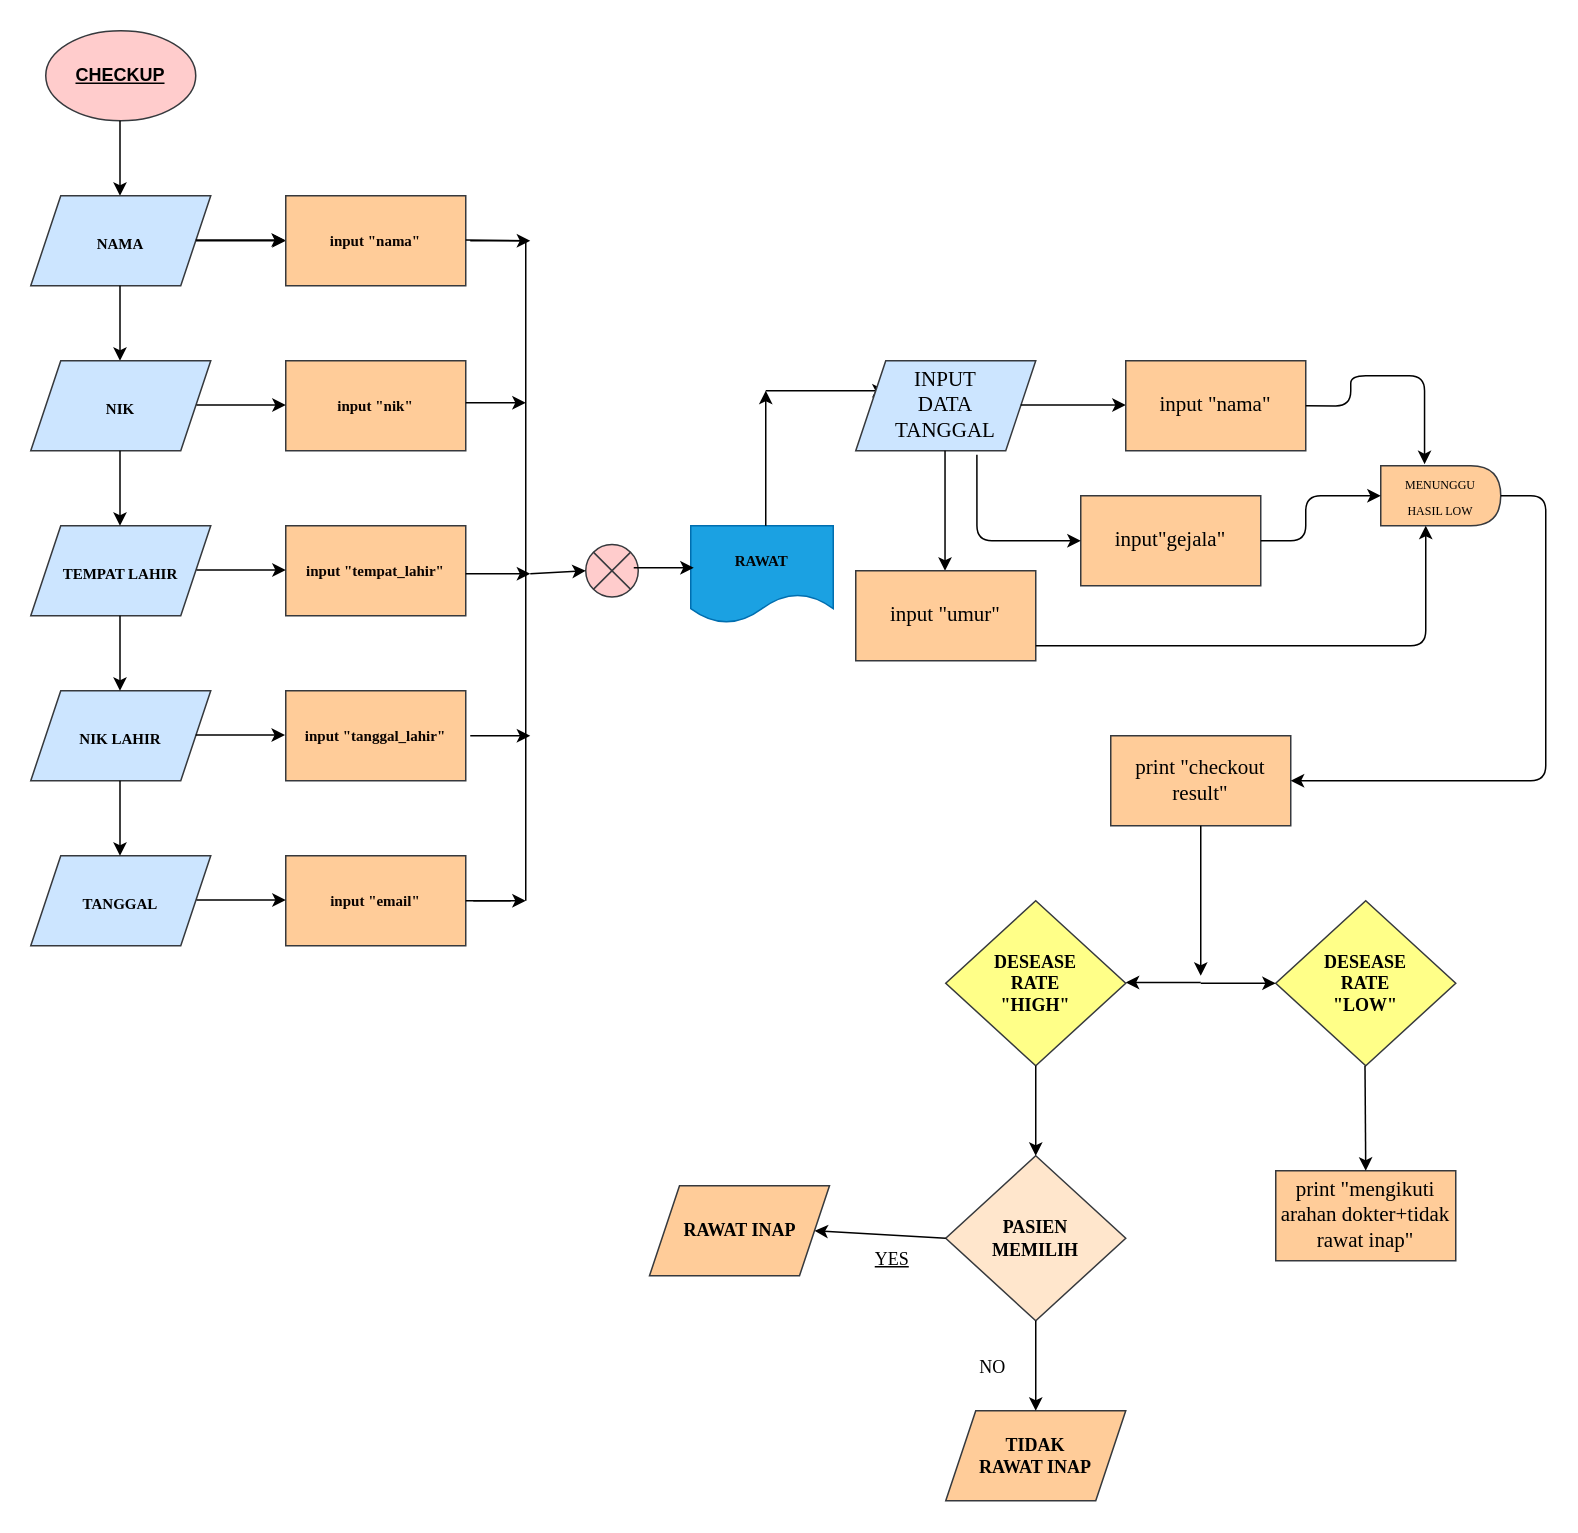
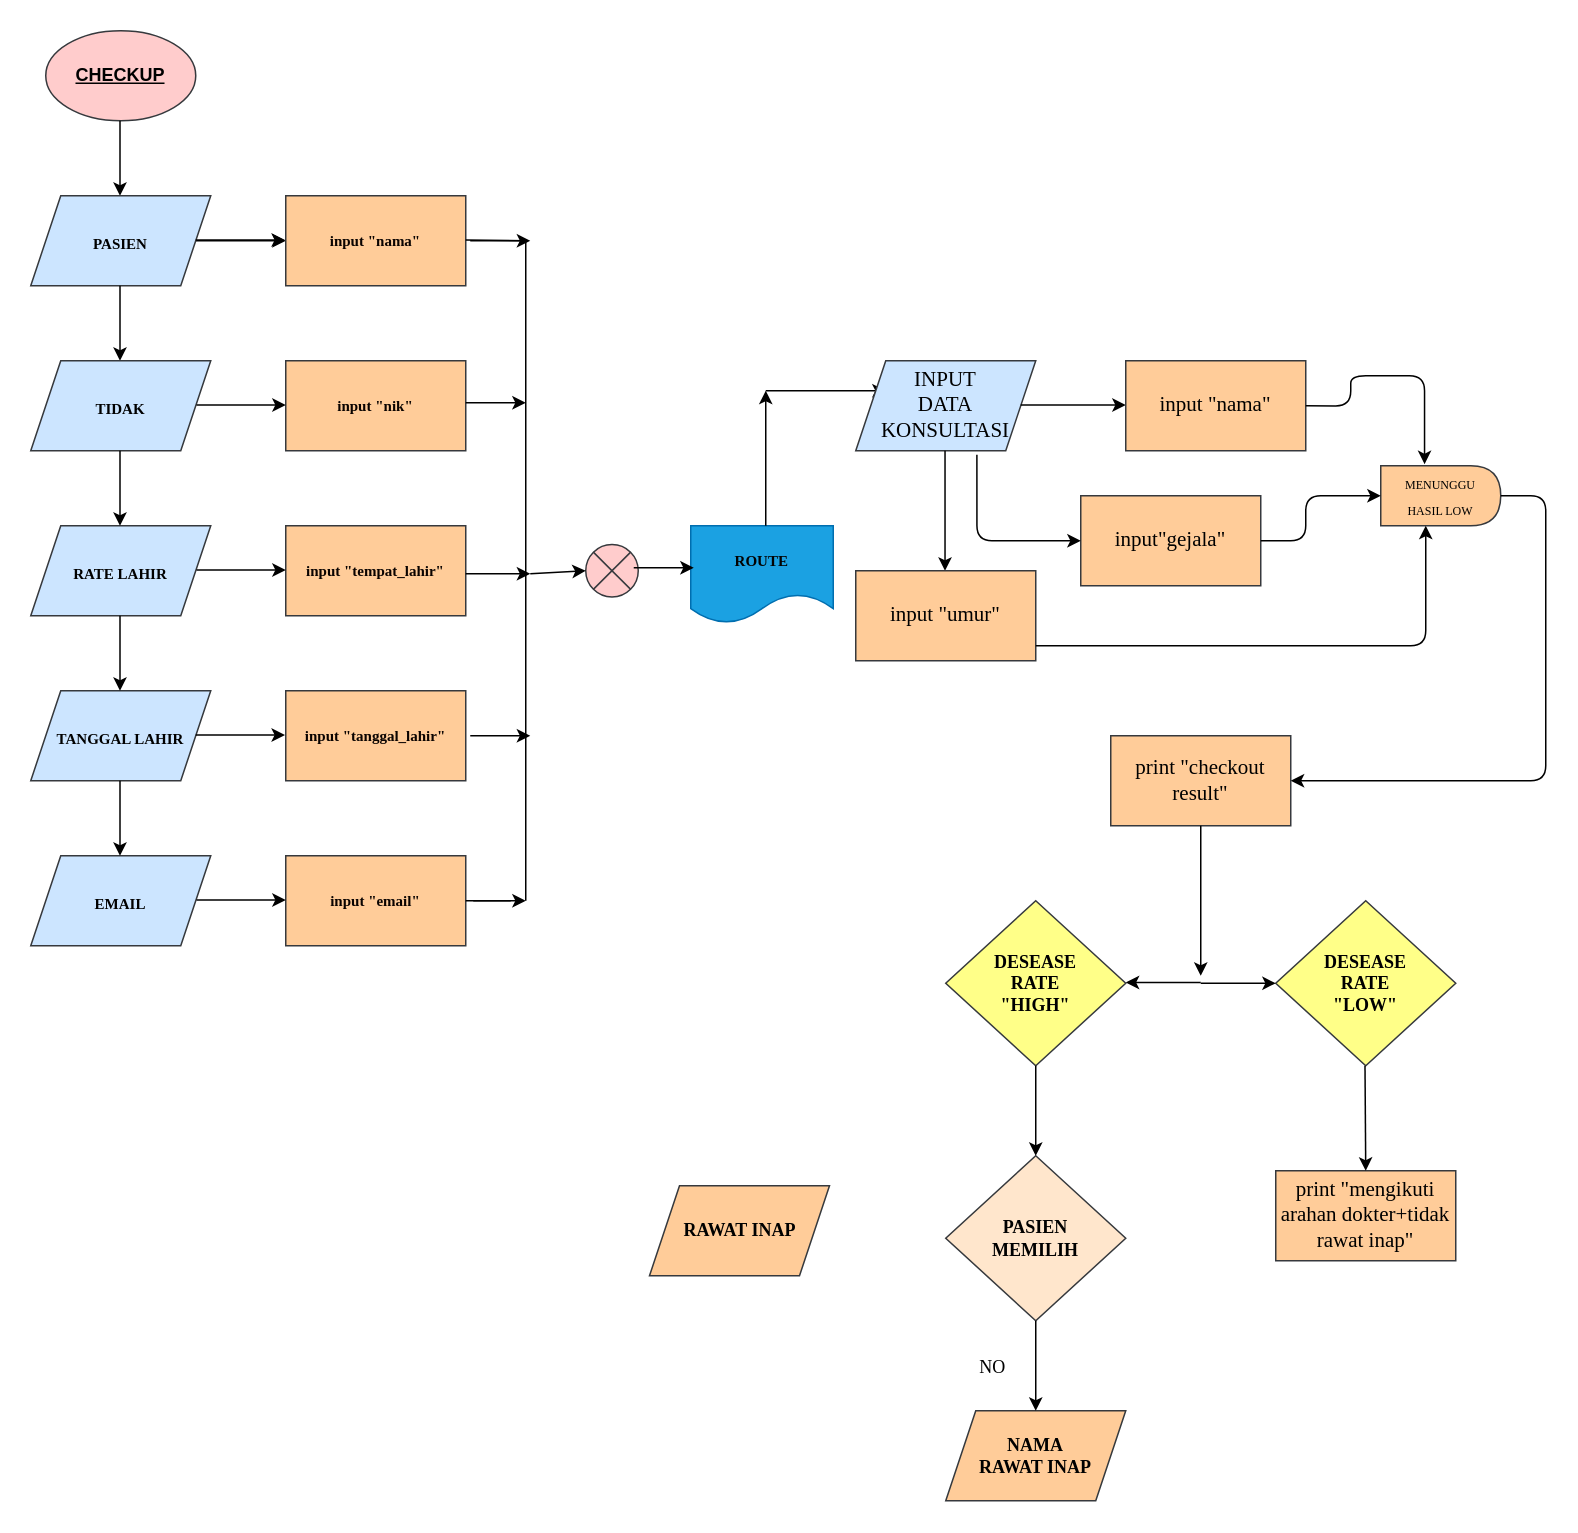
- <mxCell id="5" value="&lt;font style=&quot;font-size: 10px&quot;&gt;&lt;font color=&quot;#000000&quot;&gt;&lt;b&gt;NAMA&lt;/b&gt;&lt;/font&gt;&lt;br&gt;&lt;/font&gt;" style="shape=parallelogram;perimeter=parallelogramPerimeter;whiteSpace=wrap;html=1;fixedSize=1;shadow=0;sketch=0;fontFamily=Times New Roman;fontSize=18;strokeColor=#36393d;fillColor=#cce5ff;" vertex="1" parent="1"><mxGeometry x="20" y="130" width="120" height="60" as="geometry" /></mxCell>
+ <mxCell id="5" value="&lt;font style=&quot;font-size: 10px&quot;&gt;&lt;font color=&quot;#000000&quot;&gt;&lt;b&gt;PASIEN&lt;/b&gt;&lt;/font&gt;&lt;br&gt;&lt;/font&gt;" style="shape=parallelogram;perimeter=parallelogramPerimeter;whiteSpace=wrap;html=1;fixedSize=1;shadow=0;sketch=0;fontFamily=Times New Roman;fontSize=18;strokeColor=#36393d;fillColor=#cce5ff;" vertex="1" parent="1"><mxGeometry x="20" y="130" width="120" height="60" as="geometry" /></mxCell>
- <mxCell id="7" value="&lt;font style=&quot;font-size: 10px&quot;&gt;&lt;font color=&quot;#000000&quot;&gt;&lt;b&gt;NIK&lt;/b&gt;&lt;/font&gt;&lt;br&gt;&lt;/font&gt;" style="shape=parallelogram;perimeter=parallelogramPerimeter;whiteSpace=wrap;html=1;fixedSize=1;shadow=0;sketch=0;fontFamily=Times New Roman;fontSize=18;strokeColor=#36393d;fillColor=#cce5ff;" vertex="1" parent="1"><mxGeometry x="20" y="240" width="120" height="60" as="geometry" /></mxCell>
+ <mxCell id="7" value="&lt;font style=&quot;font-size: 10px&quot;&gt;&lt;font color=&quot;#000000&quot;&gt;&lt;b&gt;TIDAK&lt;/b&gt;&lt;/font&gt;&lt;br&gt;&lt;/font&gt;" style="shape=parallelogram;perimeter=parallelogramPerimeter;whiteSpace=wrap;html=1;fixedSize=1;shadow=0;sketch=0;fontFamily=Times New Roman;fontSize=18;strokeColor=#36393d;fillColor=#cce5ff;" vertex="1" parent="1"><mxGeometry x="20" y="240" width="120" height="60" as="geometry" /></mxCell>
- <mxCell id="38" value="&lt;font color=&quot;#000000&quot;&gt;INPUT&lt;br&gt;DATA&lt;br&gt;TANGGAL&lt;br&gt;&lt;/font&gt;" style="shape=parallelogram;perimeter=parallelogramPerimeter;whiteSpace=wrap;html=1;fixedSize=1;shadow=0;sketch=0;fontFamily=Times New Roman;fontSize=14;strokeColor=#36393d;fillColor=#cce5ff;" vertex="1" parent="1"><mxGeometry x="570" y="240" width="120" height="60" as="geometry" /></mxCell>
+ <mxCell id="38" value="&lt;font color=&quot;#000000&quot;&gt;INPUT&lt;br&gt;DATA&lt;br&gt;KONSULTASI&lt;br&gt;&lt;/font&gt;" style="shape=parallelogram;perimeter=parallelogramPerimeter;whiteSpace=wrap;html=1;fixedSize=1;shadow=0;sketch=0;fontFamily=Times New Roman;fontSize=14;strokeColor=#36393d;fillColor=#cce5ff;" vertex="1" parent="1"><mxGeometry x="570" y="240" width="120" height="60" as="geometry" /></mxCell>
- <mxCell id="25" value="&lt;font color=&quot;#030303&quot;&gt;&lt;b&gt;RAWAT&lt;/b&gt;&lt;/font&gt;" style="shape=document;whiteSpace=wrap;html=1;boundedLbl=1;shadow=0;sketch=0;fontFamily=Times New Roman;fontSize=10;strokeColor=#006EAF;fillColor=#1ba1e2;fontColor=#ffffff;" vertex="1" parent="1"><mxGeometry x="460" y="350" width="95" height="65" as="geometry" /></mxCell>
+ <mxCell id="25" value="&lt;font color=&quot;#030303&quot;&gt;&lt;b&gt;ROUTE&lt;/b&gt;&lt;/font&gt;" style="shape=document;whiteSpace=wrap;html=1;boundedLbl=1;shadow=0;sketch=0;fontFamily=Times New Roman;fontSize=10;strokeColor=#006EAF;fillColor=#1ba1e2;fontColor=#ffffff;" vertex="1" parent="1"><mxGeometry x="460" y="350" width="95" height="65" as="geometry" /></mxCell>
- <mxCell id="8" value="&lt;font style=&quot;font-size: 10px&quot;&gt;&lt;font color=&quot;#000000&quot;&gt;&lt;b&gt;TEMPAT LAHIR&lt;/b&gt;&lt;/font&gt;&lt;br&gt;&lt;/font&gt;" style="shape=parallelogram;perimeter=parallelogramPerimeter;whiteSpace=wrap;html=1;fixedSize=1;shadow=0;sketch=0;fontFamily=Times New Roman;fontSize=18;strokeColor=#36393d;fillColor=#cce5ff;" vertex="1" parent="1"><mxGeometry x="20" y="350" width="120" height="60" as="geometry" /></mxCell>
+ <mxCell id="8" value="&lt;font style=&quot;font-size: 10px&quot;&gt;&lt;font color=&quot;#000000&quot;&gt;&lt;b&gt;RATE LAHIR&lt;/b&gt;&lt;/font&gt;&lt;br&gt;&lt;/font&gt;" style="shape=parallelogram;perimeter=parallelogramPerimeter;whiteSpace=wrap;html=1;fixedSize=1;shadow=0;sketch=0;fontFamily=Times New Roman;fontSize=18;strokeColor=#36393d;fillColor=#cce5ff;" vertex="1" parent="1"><mxGeometry x="20" y="350" width="120" height="60" as="geometry" /></mxCell>
- <mxCell id="9" value="&lt;font style=&quot;font-size: 10px&quot;&gt;&lt;font color=&quot;#000000&quot;&gt;&lt;b&gt;NIK LAHIR&lt;/b&gt;&lt;/font&gt;&lt;br&gt;&lt;/font&gt;" style="shape=parallelogram;perimeter=parallelogramPerimeter;whiteSpace=wrap;html=1;fixedSize=1;shadow=0;sketch=0;fontFamily=Times New Roman;fontSize=18;strokeColor=#36393d;fillColor=#cce5ff;" vertex="1" parent="1"><mxGeometry x="20" y="460" width="120" height="60" as="geometry" /></mxCell>
+ <mxCell id="9" value="&lt;font style=&quot;font-size: 10px&quot;&gt;&lt;font color=&quot;#000000&quot;&gt;&lt;b&gt;TANGGAL LAHIR&lt;/b&gt;&lt;/font&gt;&lt;br&gt;&lt;/font&gt;" style="shape=parallelogram;perimeter=parallelogramPerimeter;whiteSpace=wrap;html=1;fixedSize=1;shadow=0;sketch=0;fontFamily=Times New Roman;fontSize=18;strokeColor=#36393d;fillColor=#cce5ff;" vertex="1" parent="1"><mxGeometry x="20" y="460" width="120" height="60" as="geometry" /></mxCell>
- <mxCell id="10" value="&lt;font style=&quot;font-size: 10px&quot;&gt;&lt;font color=&quot;#000000&quot;&gt;&lt;b&gt;TANGGAL&lt;/b&gt;&lt;/font&gt;&lt;br&gt;&lt;/font&gt;" style="shape=parallelogram;perimeter=parallelogramPerimeter;whiteSpace=wrap;html=1;fixedSize=1;shadow=0;sketch=0;fontFamily=Times New Roman;fontSize=18;strokeColor=#36393d;fillColor=#cce5ff;" vertex="1" parent="1"><mxGeometry x="20" y="570" width="120" height="60" as="geometry" /></mxCell>
+ <mxCell id="10" value="&lt;font style=&quot;font-size: 10px&quot;&gt;&lt;font color=&quot;#000000&quot;&gt;&lt;b&gt;EMAIL&lt;/b&gt;&lt;/font&gt;&lt;br&gt;&lt;/font&gt;" style="shape=parallelogram;perimeter=parallelogramPerimeter;whiteSpace=wrap;html=1;fixedSize=1;shadow=0;sketch=0;fontFamily=Times New Roman;fontSize=18;strokeColor=#36393d;fillColor=#cce5ff;" vertex="1" parent="1"><mxGeometry x="20" y="570" width="120" height="60" as="geometry" /></mxCell>
- <mxCell id="58" value="" style="endArrow=classic;html=1;labelBackgroundColor=default;fontFamily=Times New Roman;fontSize=12;fontColor=#000000;strokeColor=#000000;entryX=1;entryY=0.5;entryDx=0;entryDy=0;exitX=0;exitY=0.5;exitDx=0;exitDy=0;" edge="1" parent="1" source="54" target="56"><mxGeometry width="50" height="50" relative="1" as="geometry"><mxPoint x="560" y="870" as="sourcePoint" /><mxPoint x="610" y="820" as="targetPoint" /></mxGeometry></mxCell>
- <mxCell id="59" value="YES" style="edgeLabel;html=1;align=center;verticalAlign=middle;resizable=0;points=[];fontSize=12;fontFamily=Times New Roman;fontColor=#000000;labelBackgroundColor=#FFFFFF;fontStyle=4" vertex="1" connectable="0" parent="58"><mxGeometry x="-0.251" y="1" relative="1" as="geometry"><mxPoint x="-3" y="14" as="offset" /></mxGeometry></mxCell>
- <mxCell id="57" value="&lt;b&gt;&lt;font color=&quot;#000000&quot;&gt;TIDAK&lt;br&gt;RAWAT INAP&lt;/font&gt;&lt;/b&gt;" style="shape=parallelogram;perimeter=parallelogramPerimeter;whiteSpace=wrap;html=1;fixedSize=1;shadow=0;sketch=0;fontFamily=Times New Roman;fontSize=12;strokeColor=#36393d;fillColor=#ffcc99;" vertex="1" parent="1"><mxGeometry x="630" y="940" width="120" height="60" as="geometry" /></mxCell>
+ <mxCell id="57" value="&lt;b&gt;&lt;font color=&quot;#000000&quot;&gt;NAMA&lt;br&gt;RAWAT INAP&lt;/font&gt;&lt;/b&gt;" style="shape=parallelogram;perimeter=parallelogramPerimeter;whiteSpace=wrap;html=1;fixedSize=1;shadow=0;sketch=0;fontFamily=Times New Roman;fontSize=12;strokeColor=#36393d;fillColor=#ffcc99;" vertex="1" parent="1"><mxGeometry x="630" y="940" width="120" height="60" as="geometry" /></mxCell>
